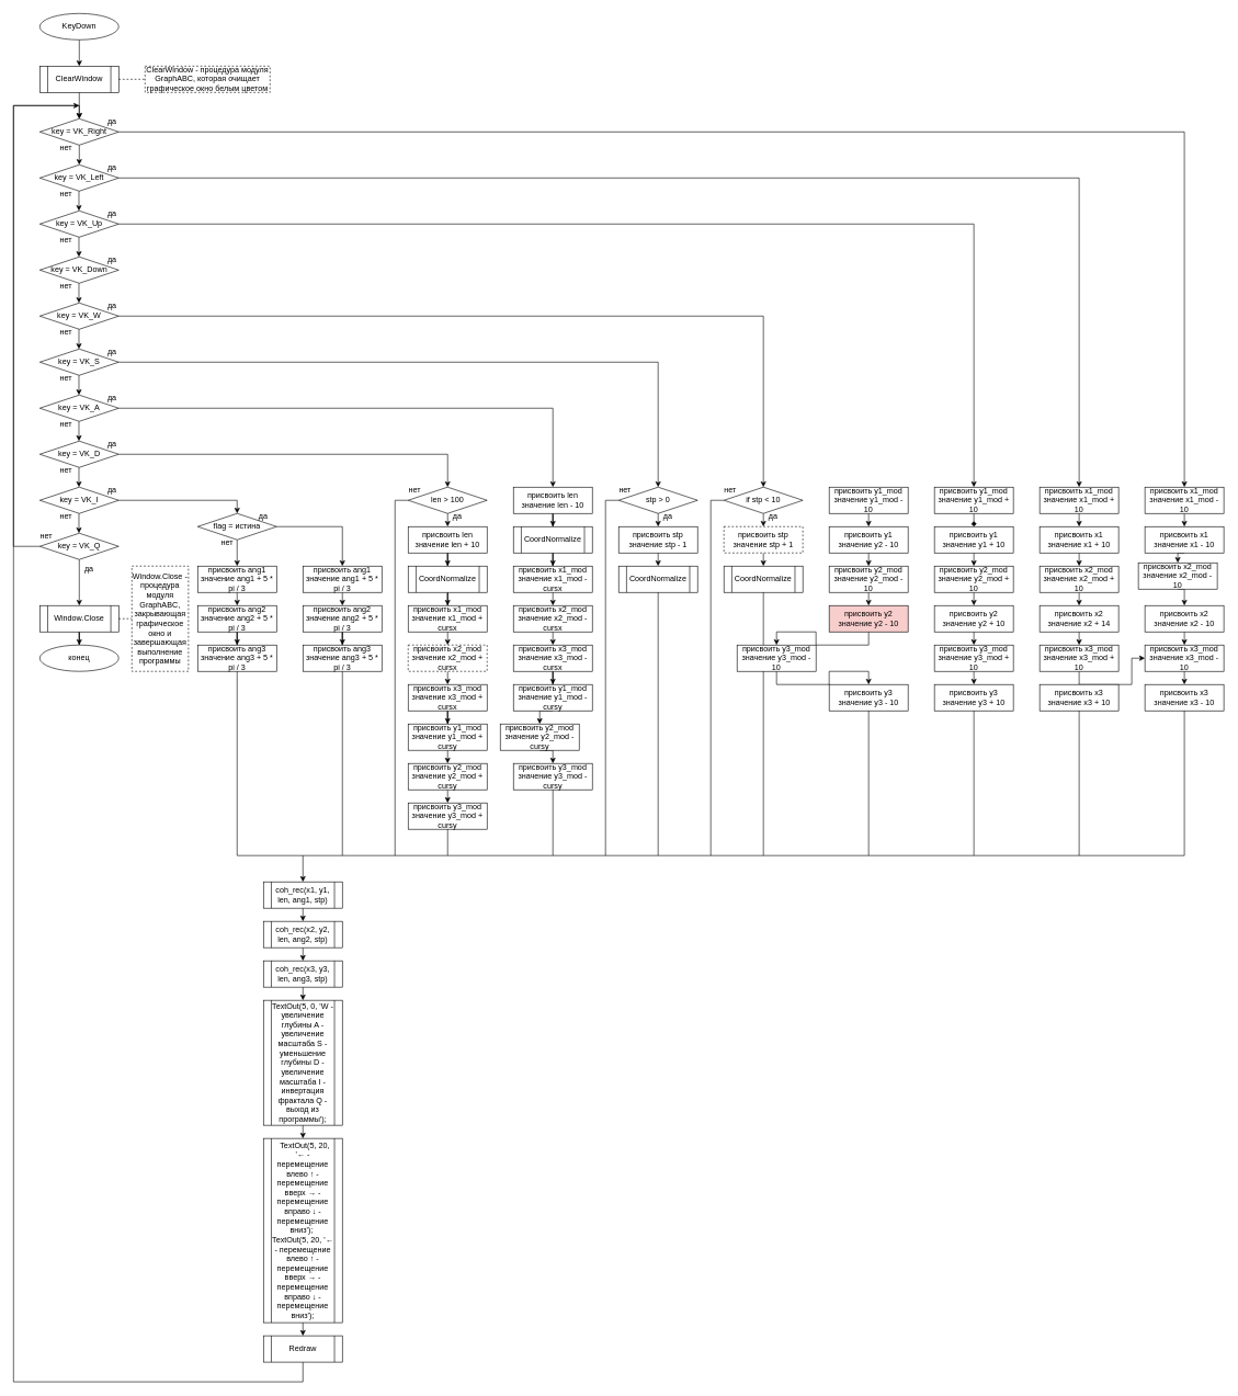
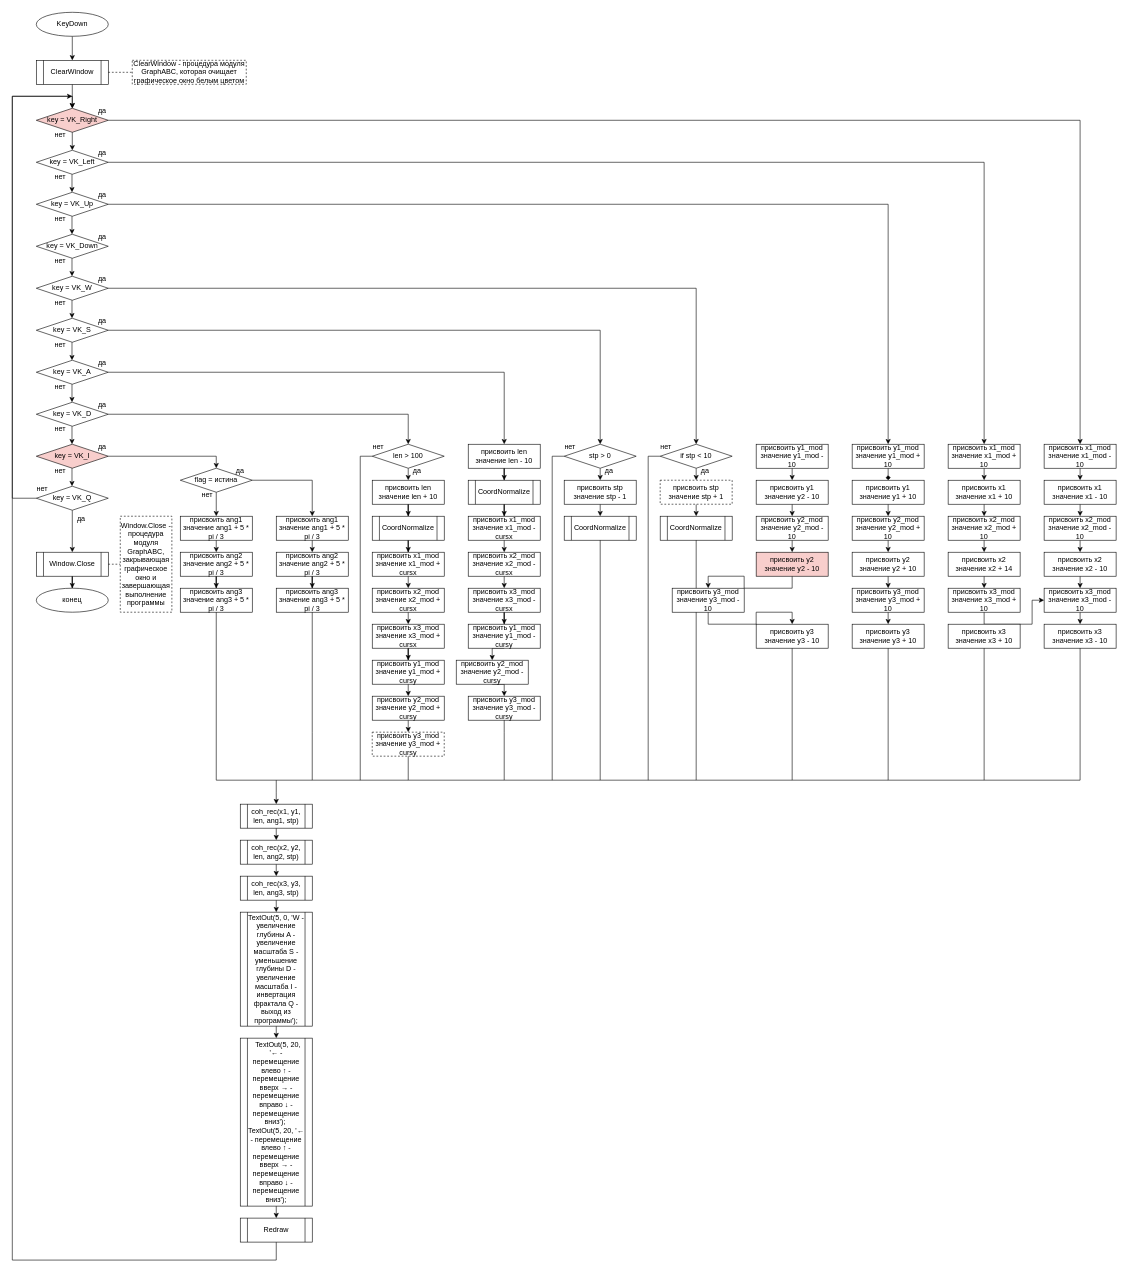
- <mxCell id="7" value="key = VK_Right" style="rhombus;whiteSpace=wrap;html=1;" parent="1" vertex="1"><mxGeometry x="60" y="180" width="120" height="40" as="geometry" /></mxCell>
+ <mxCell id="7" value="key = VK_Right" style="rhombus;whiteSpace=wrap;html=1;fillColor=#f8cecc;" parent="1" vertex="1"><mxGeometry x="60" y="180" width="120" height="40" as="geometry" /></mxCell>
- <mxCell id="22" value="key = VK_I" style="rhombus;whiteSpace=wrap;html=1;" parent="1" vertex="1"><mxGeometry x="60" y="740" width="120" height="40" as="geometry" /></mxCell>
+ <mxCell id="22" value="key = VK_I" style="rhombus;whiteSpace=wrap;html=1;fillColor=#f8cecc;" parent="1" vertex="1"><mxGeometry x="60" y="740" width="120" height="40" as="geometry" /></mxCell>
- <mxCell id="122" value="присвоить x2_mod значение x2_mod - 10" style="rounded=0;whiteSpace=wrap;html=1;" parent="1" vertex="1"><mxGeometry x="1730" y="855" width="120" height="40" as="geometry" /></mxCell>
+ <mxCell id="122" value="присвоить x2_mod значение x2_mod - 10" style="rounded=0;whiteSpace=wrap;html=1;" parent="1" vertex="1"><mxGeometry x="1740" y="860" width="120" height="40" as="geometry" /></mxCell>
- <mxCell id="52" value="присвоить x2_mod значение x2_mod + cursx" style="rounded=0;whiteSpace=wrap;html=1;dashed=1;" parent="1" vertex="1"><mxGeometry x="620" y="980" width="120" height="40" as="geometry" /></mxCell>
+ <mxCell id="52" value="присвоить x2_mod значение x2_mod + cursx" style="rounded=0;whiteSpace=wrap;html=1;" parent="1" vertex="1"><mxGeometry x="620" y="980" width="120" height="40" as="geometry" /></mxCell>
- <mxCell id="59" value="присвоить y3_mod значение y3_mod + cursy" style="rounded=0;whiteSpace=wrap;html=1;" parent="1" vertex="1"><mxGeometry x="620" y="1220" width="120" height="40" as="geometry" /></mxCell>
+ <mxCell id="59" value="присвоить y3_mod значение y3_mod + cursy" style="rounded=0;whiteSpace=wrap;html=1;dashed=1;" parent="1" vertex="1"><mxGeometry x="620" y="1220" width="120" height="40" as="geometry" /></mxCell>
